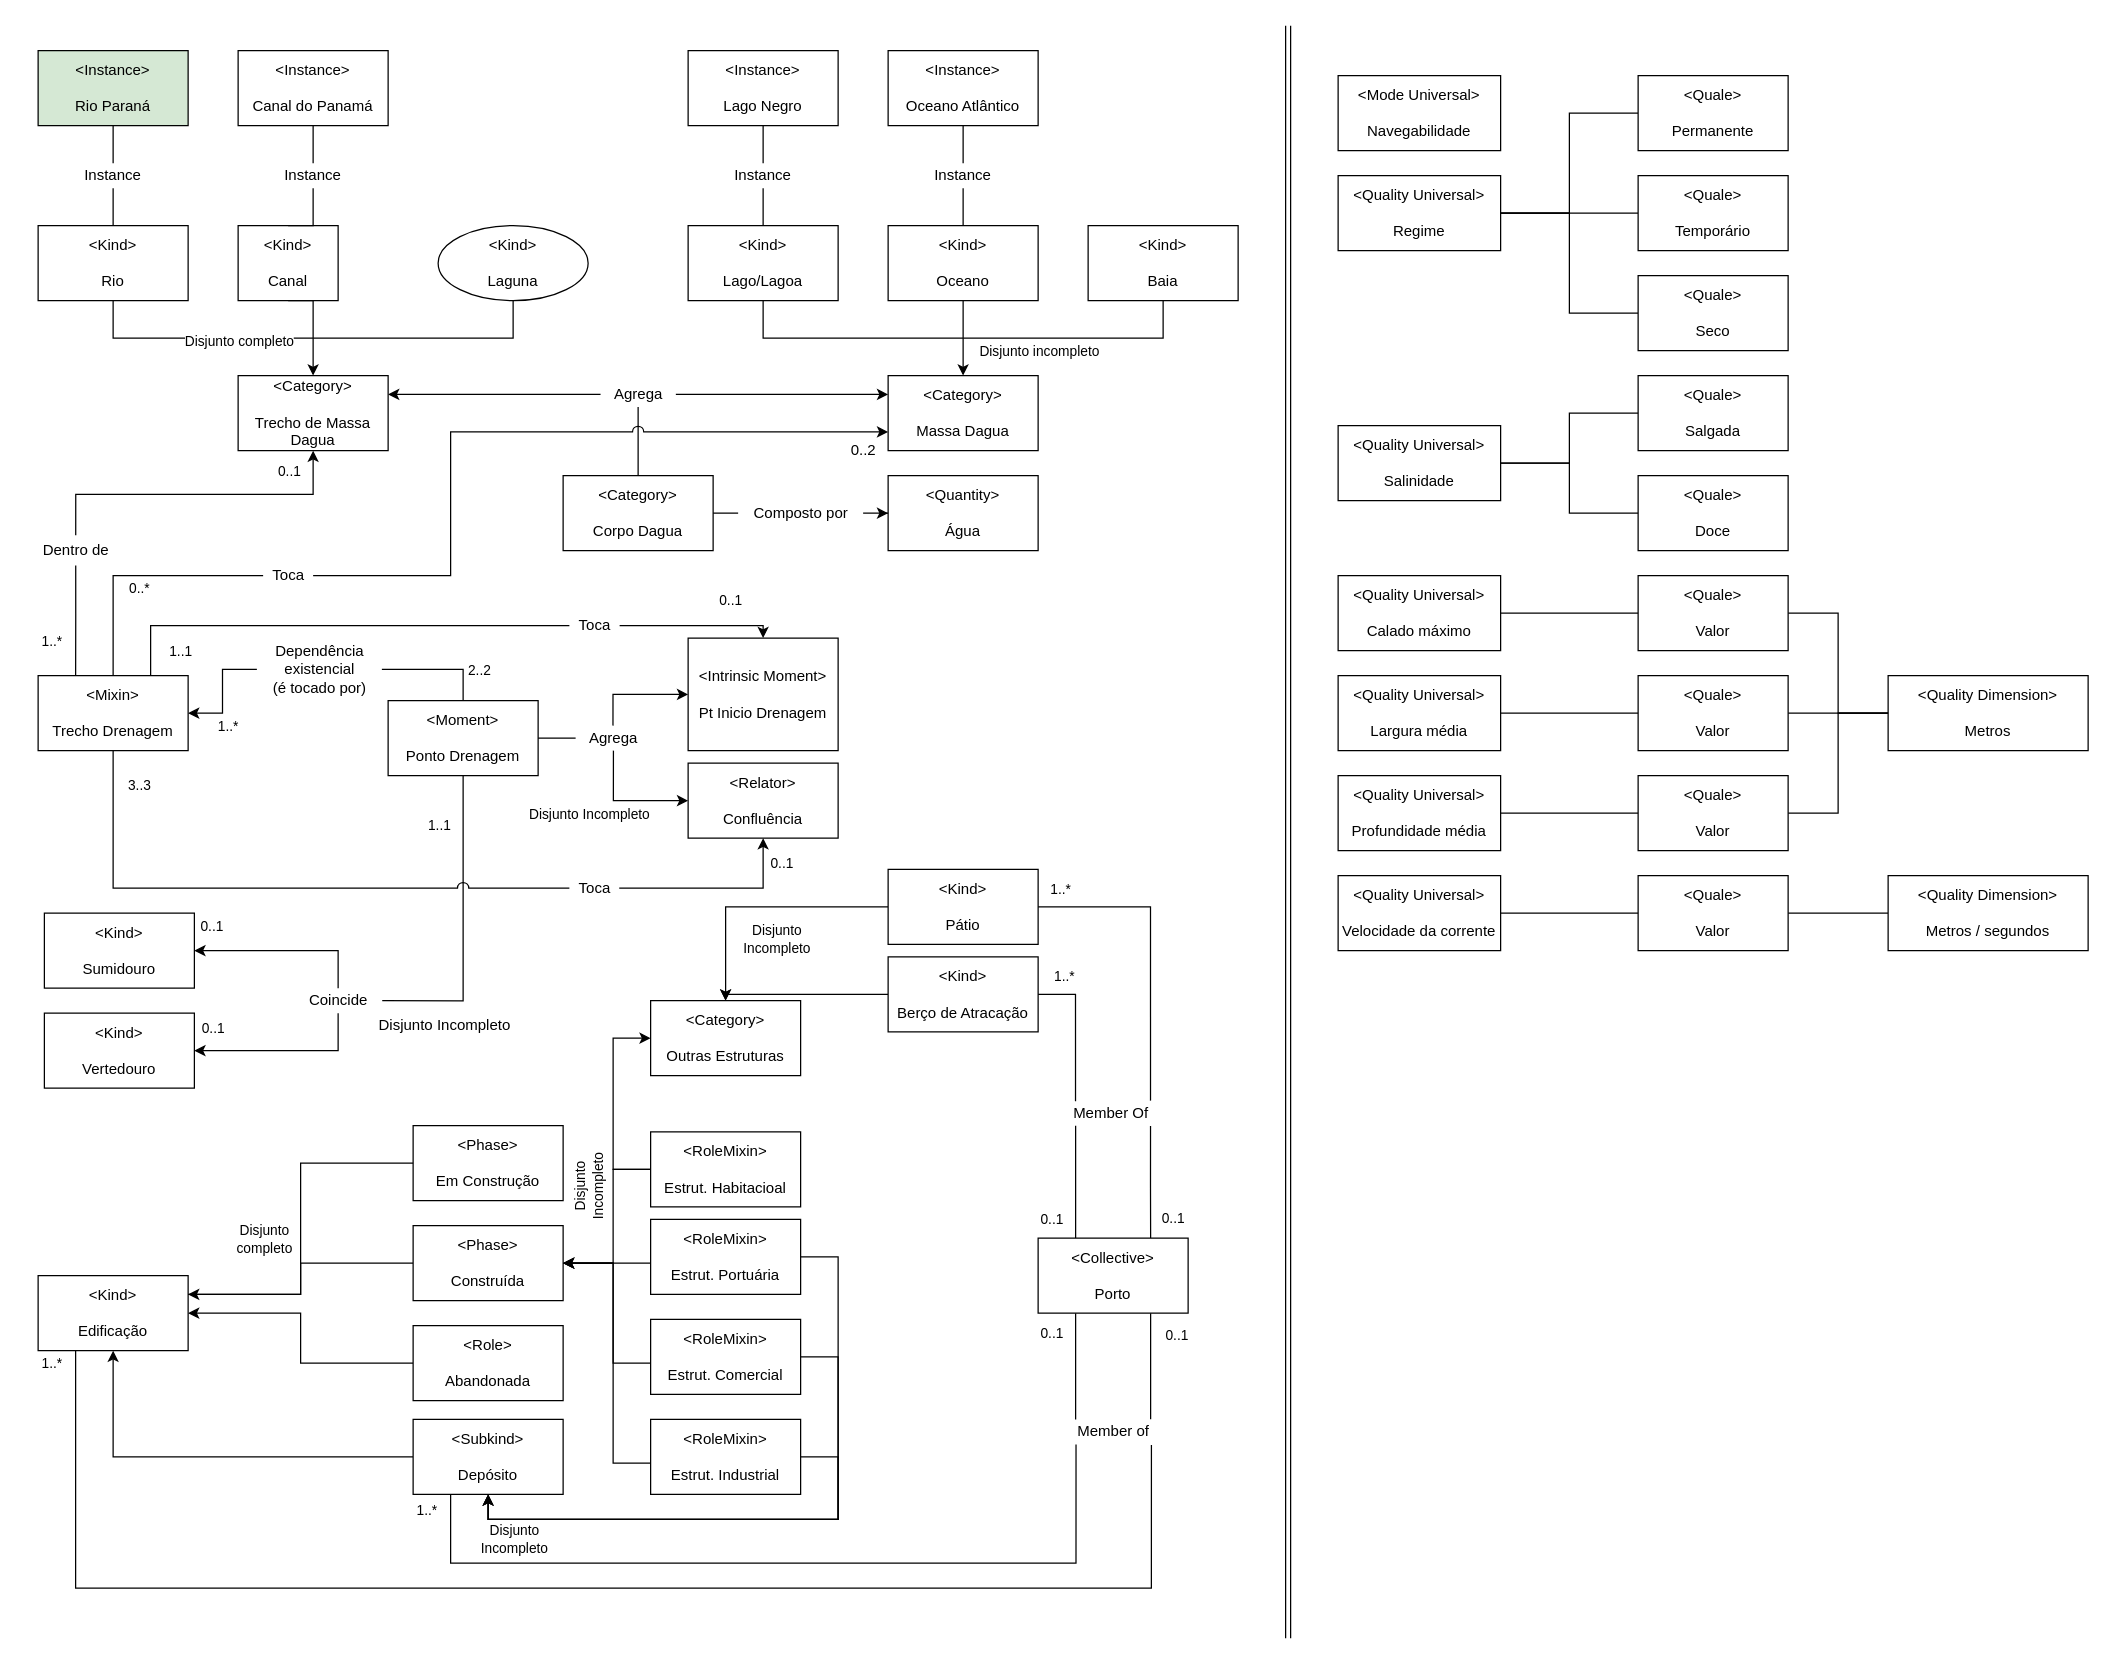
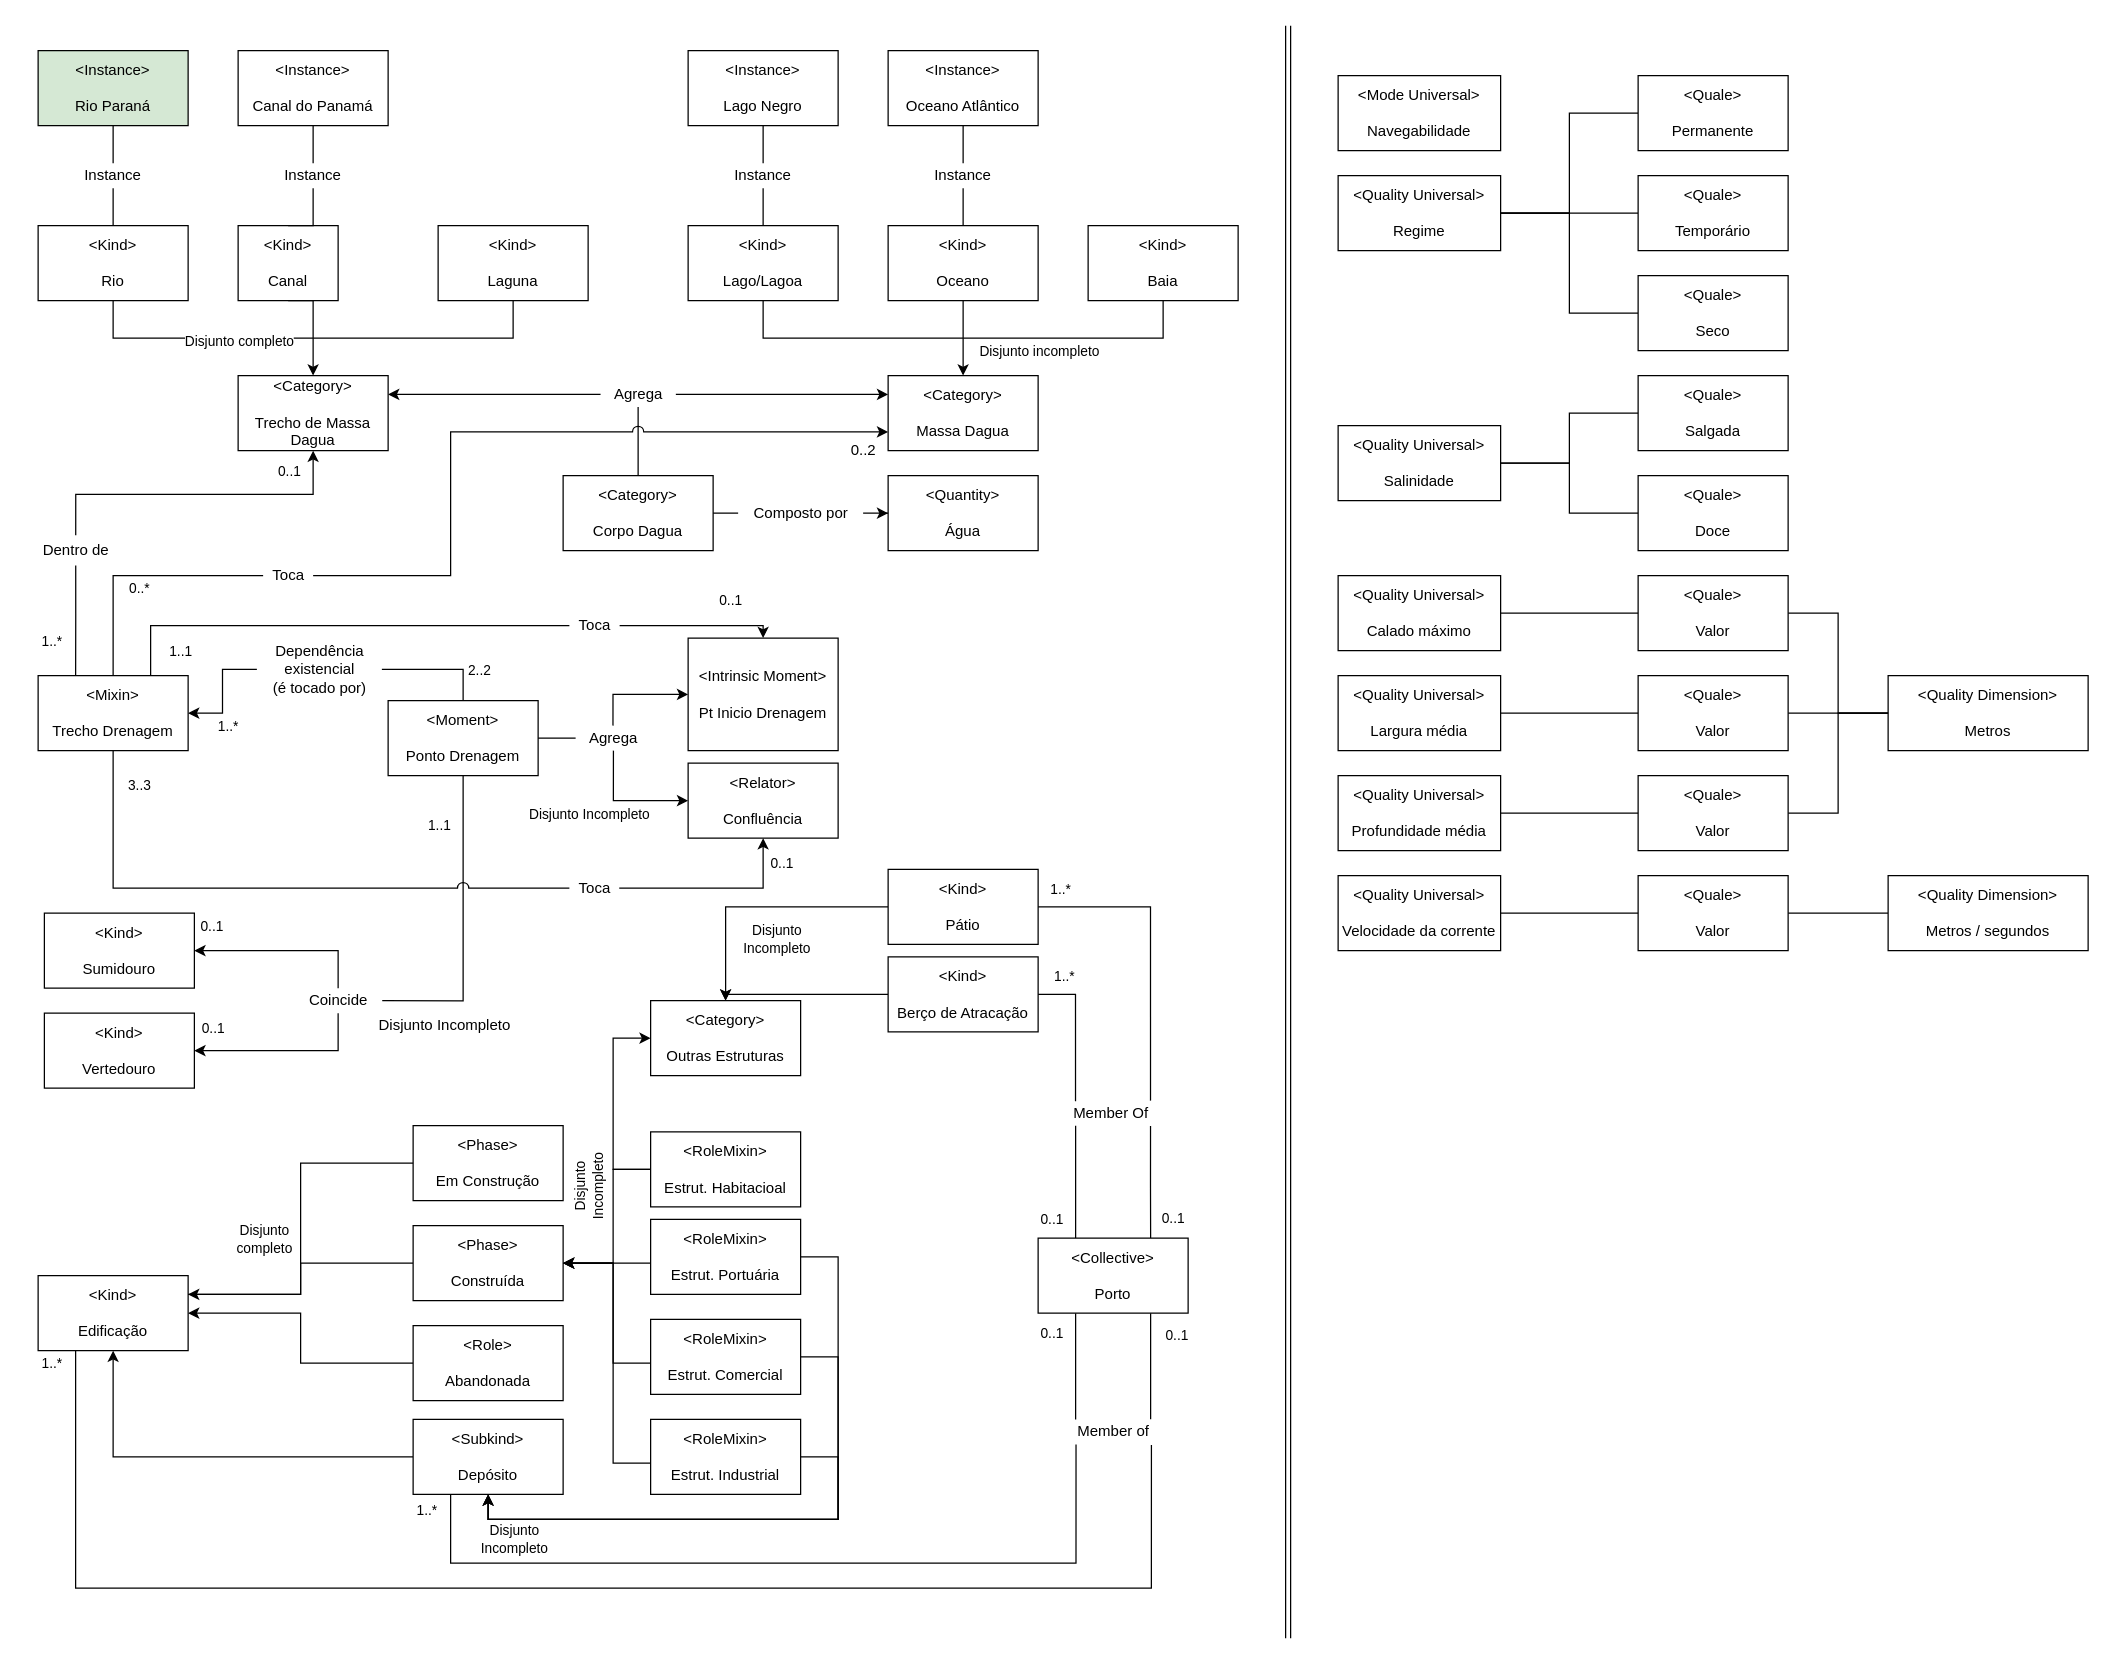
- <mxCell id="11" value="&lt;div&gt;&amp;lt;Kind&amp;gt;&lt;/div&gt;&lt;div&gt;&lt;br&gt;&lt;/div&gt;&lt;div&gt;Laguna&lt;br&gt;&lt;/div&gt;" style="ellipse;whiteSpace=wrap;html=1;" parent="1" vertex="1"><mxGeometry x="350" y="180" width="120" height="60" as="geometry" /></mxCell>
+ <mxCell id="11" value="&lt;div&gt;&amp;lt;Kind&amp;gt;&lt;/div&gt;&lt;div&gt;&lt;br&gt;&lt;/div&gt;&lt;div&gt;Laguna&lt;br&gt;&lt;/div&gt;" style="rounded=0;whiteSpace=wrap;html=1;" parent="1" vertex="1"><mxGeometry x="350" y="180" width="120" height="60" as="geometry" /></mxCell>
